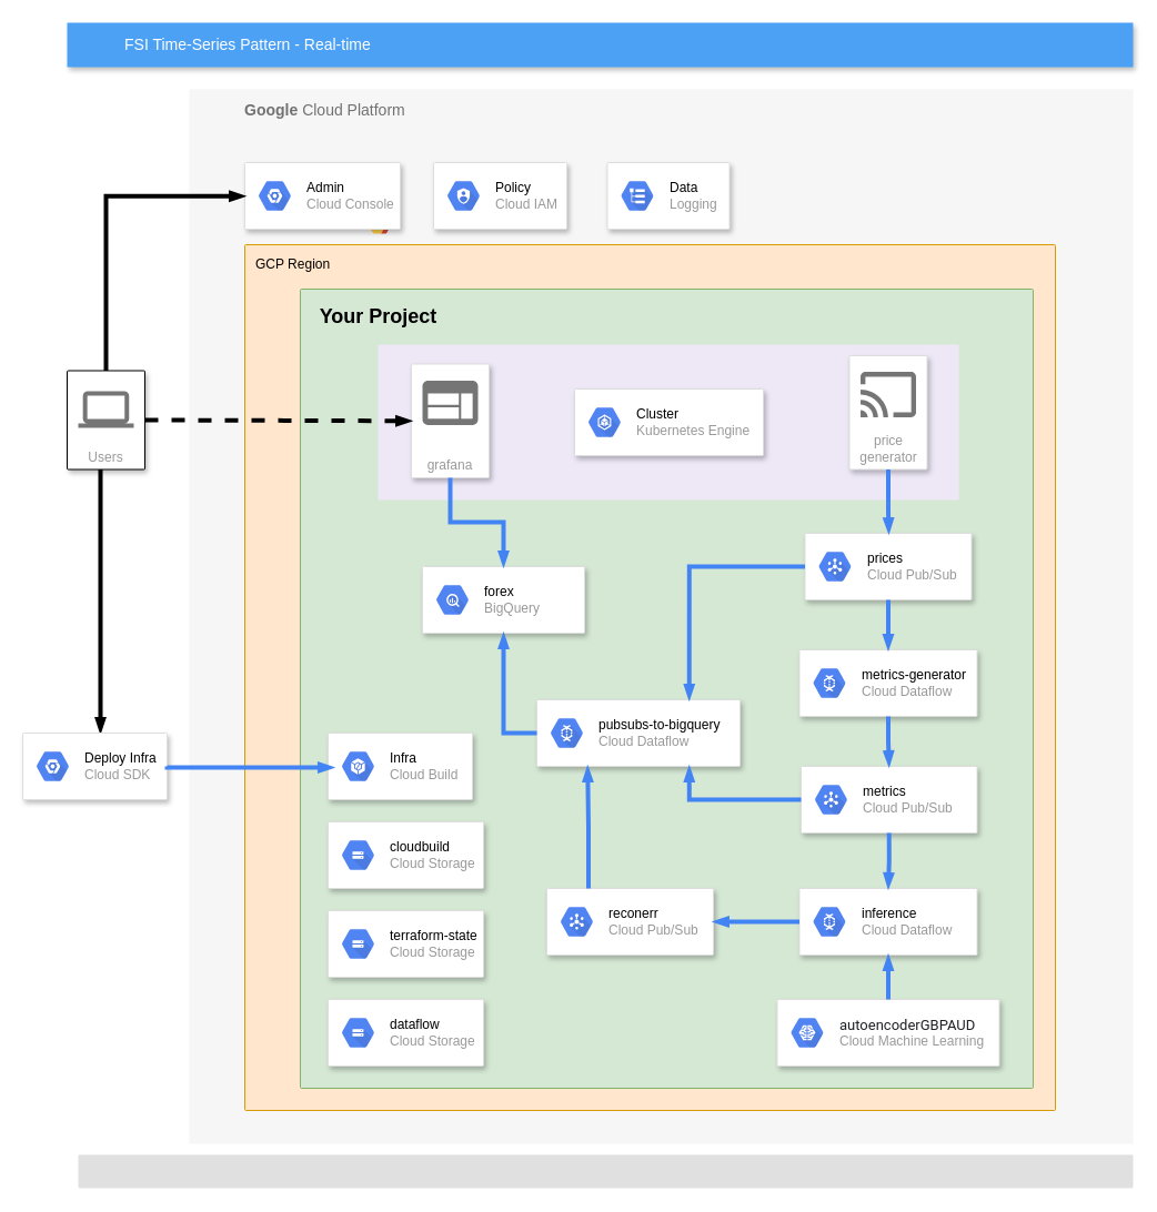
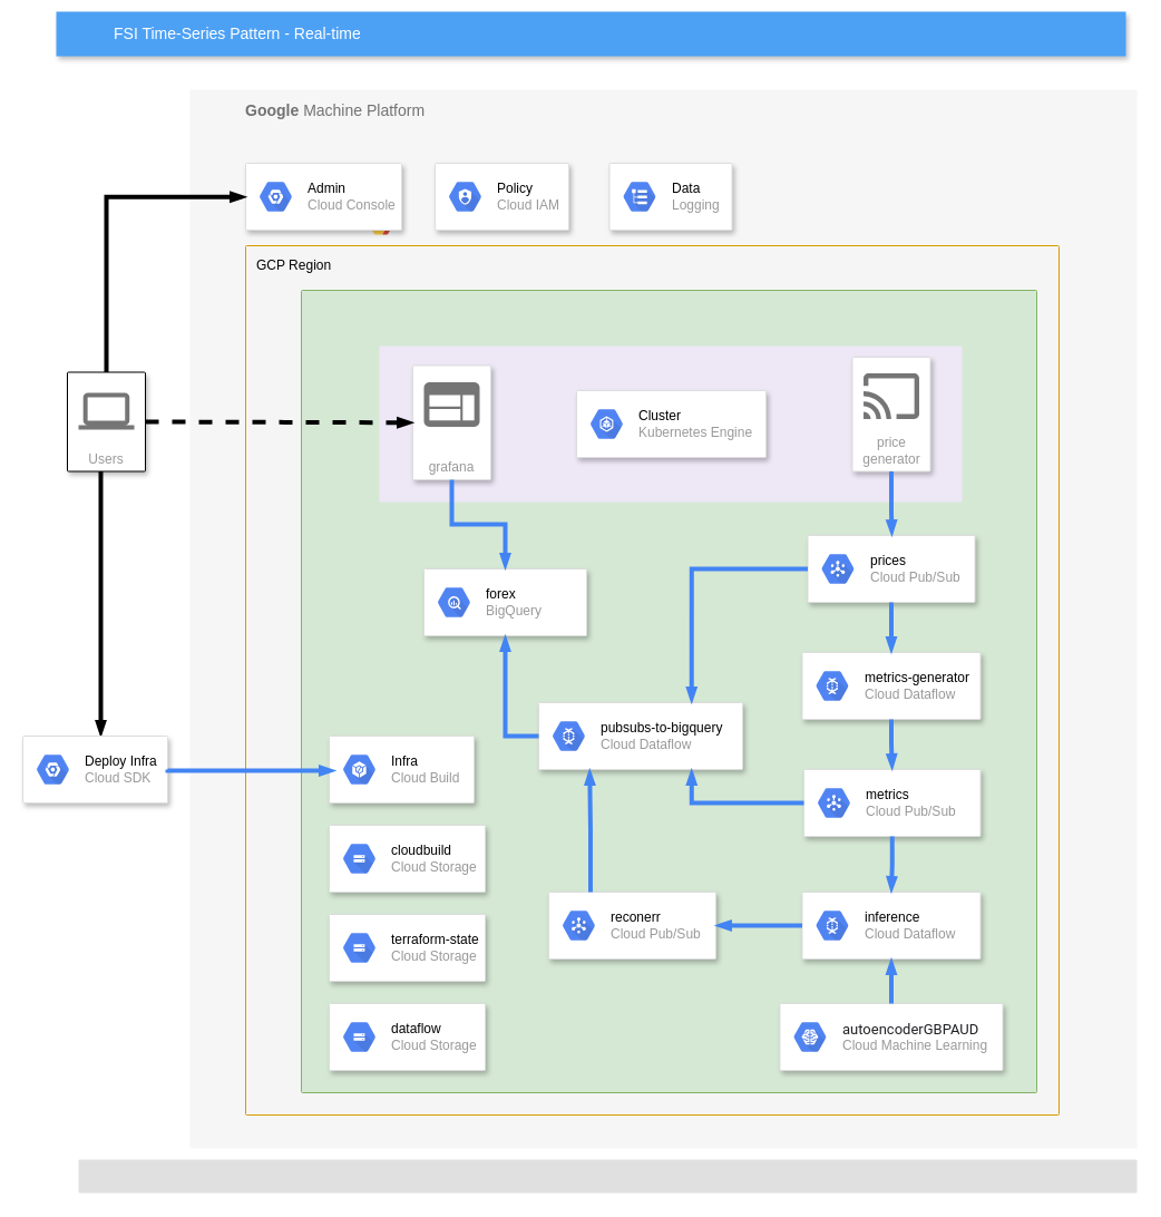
- <mxCell id="5" value="FSI Time-Series Pattern - Real-time" style="fillColor=#4DA1F5;strokeColor=none;shadow=1;gradientColor=none;fontSize=14;align=left;spacingLeft=50;fontColor=#ffffff;html=1;" parent="1" vertex="1"><mxGeometry x="60" y="20" width="960" height="40" as="geometry" /></mxCell>
+ <mxCell id="5" value="FSI Time-Series Pattern - Real-time" style="fillColor=#4DA1F5;strokeColor=none;shadow=1;gradientColor=none;fontSize=14;align=left;spacingLeft=50;fontColor=#ffffff;html=1;" parent="1" vertex="1"><mxGeometry x="50" y="10" width="960" height="40" as="geometry" /></mxCell>
- <mxCell id="2" value="&lt;b&gt;Google &lt;/b&gt;Cloud Platform" style="fillColor=#F6F6F6;strokeColor=none;shadow=0;gradientColor=none;fontSize=14;align=left;spacing=10;fontColor=#717171;9E9E9E;verticalAlign=top;spacingTop=-4;fontStyle=0;spacingLeft=40;html=1;" parent="1" vertex="1"><mxGeometry x="170" y="80" width="850" height="950" as="geometry" /></mxCell>
+ <mxCell id="2" value="&lt;b&gt;Google &lt;/b&gt;Machine Platform" style="fillColor=#F6F6F6;strokeColor=none;shadow=0;gradientColor=none;fontSize=14;align=left;spacing=10;fontColor=#717171;9E9E9E;verticalAlign=top;spacingTop=-4;fontStyle=0;spacingLeft=40;html=1;" parent="1" vertex="1"><mxGeometry x="170" y="80" width="850" height="950" as="geometry" /></mxCell>
- <mxCell id="3" value="GCP Region" style="points=[[0,0,0],[0.25,0,0],[0.5,0,0],[0.75,0,0],[1,0,0],[1,0.25,0],[1,0.5,0],[1,0.75,0],[1,1,0],[0.75,1,0],[0.5,1,0],[0.25,1,0],[0,1,0],[0,0.75,0],[0,0.5,0],[0,0.25,0]];rounded=1;absoluteArcSize=1;arcSize=2;html=1;strokeColor=#d79b00;shadow=0;dashed=0;fontSize=12;align=left;verticalAlign=top;spacing=10;spacingTop=-4;fillColor=#ffe6cc;" parent="1" vertex="1"><mxGeometry x="220" y="220" width="730" height="780" as="geometry" /></mxCell>
+ <mxCell id="3" value="GCP Region" style="points=[[0,0,0],[0.25,0,0],[0.5,0,0],[0.75,0,0],[1,0,0],[1,0.25,0],[1,0.5,0],[1,0.75,0],[1,1,0],[0.75,1,0],[0.5,1,0],[0.25,1,0],[0,1,0],[0,0.75,0],[0,0.5,0],[0,0.25,0]];rounded=1;absoluteArcSize=1;arcSize=2;html=1;strokeColor=#d79b00;shadow=0;dashed=0;fontSize=12;align=left;verticalAlign=top;spacing=10;spacingTop=-4;fillColor=#f5f5f5;" parent="1" vertex="1"><mxGeometry x="220" y="220" width="730" height="780" as="geometry" /></mxCell>
- <mxCell id="9" value="Your Project" style="text;html=1;align=center;verticalAlign=middle;resizable=0;points=[];autosize=1;fontStyle=1;fontSize=18;" parent="1" vertex="1"><mxGeometry x="280" y="270" width="120" height="30" as="geometry" /></mxCell>
